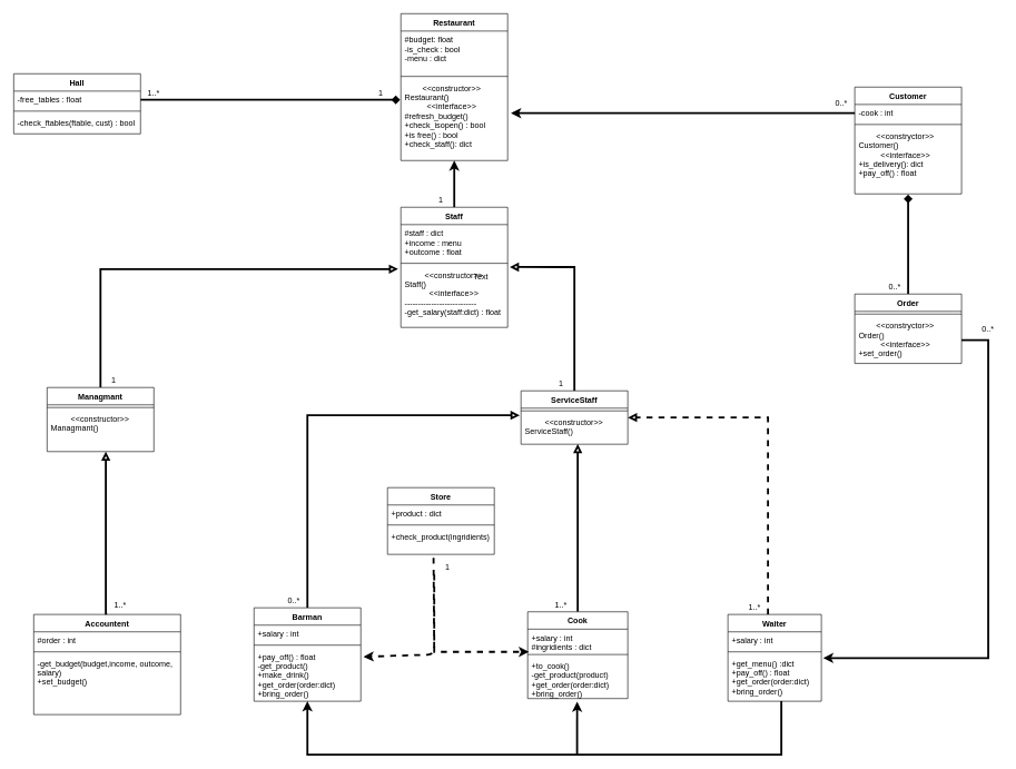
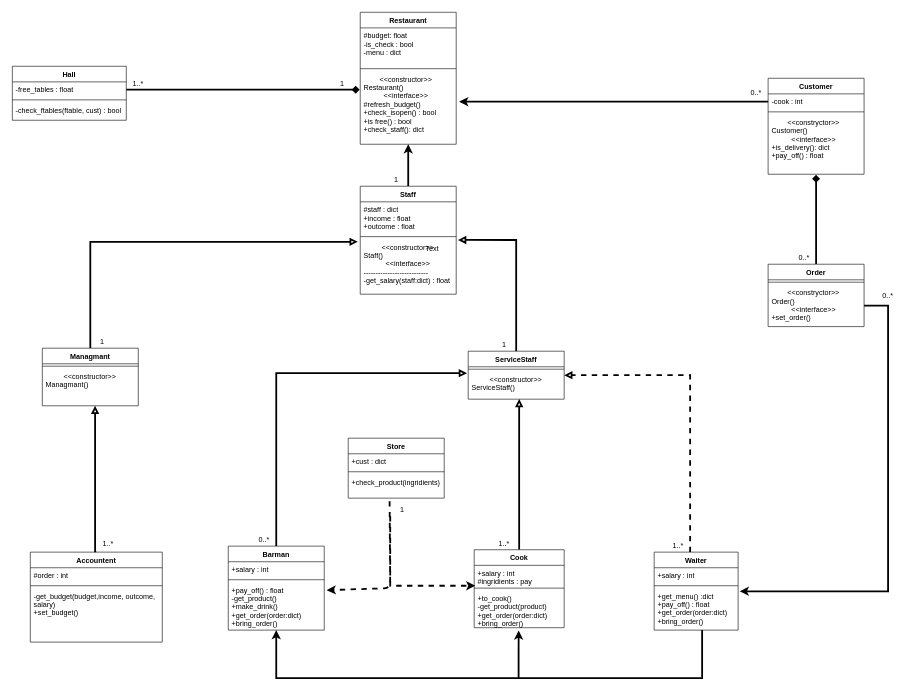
- <mxCell id="12" value="#staff : dict&#10;+income : menu&#10;+outcome : float" style="text;strokeColor=none;fillColor=none;align=left;verticalAlign=top;spacingLeft=4;spacingRight=4;overflow=hidden;rotatable=0;points=[[0,0.5],[1,0.5]];portConstraint=eastwest;" parent="11" vertex="1"><mxGeometry y="26" width="160" height="54" as="geometry" /></mxCell>
+ <mxCell id="12" value="#staff : dict&#10;+income : float&#10;+outcome : float" style="text;strokeColor=none;fillColor=none;align=left;verticalAlign=top;spacingLeft=4;spacingRight=4;overflow=hidden;rotatable=0;points=[[0,0.5],[1,0.5]];portConstraint=eastwest;" parent="11" vertex="1"><mxGeometry y="26" width="160" height="54" as="geometry" /></mxCell>
- <mxCell id="54" value="+product : dict" style="text;strokeColor=none;fillColor=none;align=left;verticalAlign=top;spacingLeft=4;spacingRight=4;overflow=hidden;rotatable=0;points=[[0,0.5],[1,0.5]];portConstraint=eastwest;" parent="53" vertex="1"><mxGeometry y="26" width="160" height="26" as="geometry" /></mxCell>
+ <mxCell id="54" value="+cust : dict" style="text;strokeColor=none;fillColor=none;align=left;verticalAlign=top;spacingLeft=4;spacingRight=4;overflow=hidden;rotatable=0;points=[[0,0.5],[1,0.5]];portConstraint=eastwest;" parent="53" vertex="1"><mxGeometry y="26" width="160" height="26" as="geometry" /></mxCell>
- <mxCell id="36" value="+salary : int&#10;#ingridients : dict" style="text;strokeColor=none;fillColor=none;align=left;verticalAlign=top;spacingLeft=4;spacingRight=4;overflow=hidden;rotatable=0;points=[[0,0.5],[1,0.5]];portConstraint=eastwest;" parent="35" vertex="1"><mxGeometry y="26" width="150" height="34" as="geometry" /></mxCell>
+ <mxCell id="36" value="+salary : int&#10;#ingridients : pay" style="text;strokeColor=none;fillColor=none;align=left;verticalAlign=top;spacingLeft=4;spacingRight=4;overflow=hidden;rotatable=0;points=[[0,0.5],[1,0.5]];portConstraint=eastwest;" parent="35" vertex="1"><mxGeometry y="26" width="150" height="34" as="geometry" /></mxCell>
